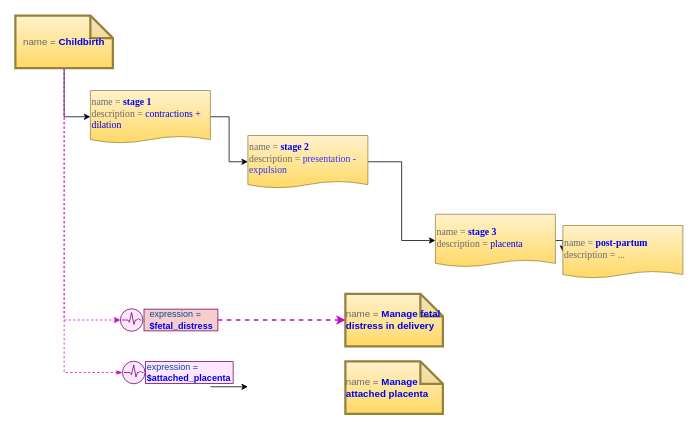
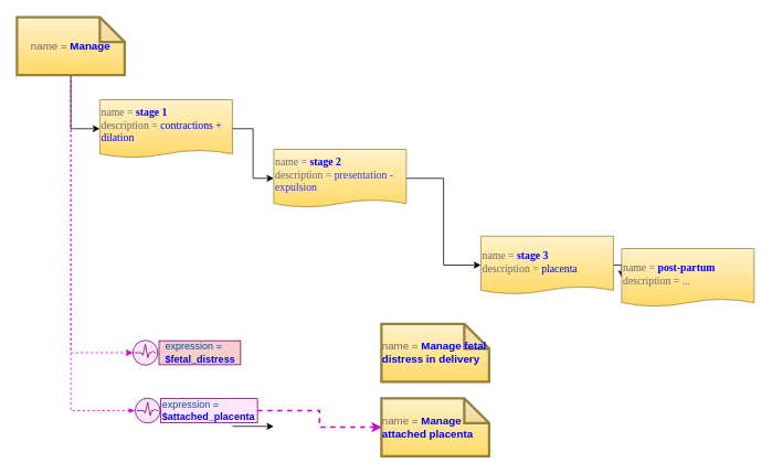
- <mxCell id="8" value="&lt;div style=&quot;text-align: left&quot;&gt;&lt;font color=&quot;#696969&quot;&gt;name = &lt;/font&gt;&lt;font color=&quot;#0000f0&quot;&gt;&lt;b&gt;Childbirth&lt;/b&gt;&lt;/font&gt;&lt;/div&gt;" style="shape=note;whiteSpace=wrap;html=1;backgroundOutline=1;darkOpacity=0.05;fontSize=13;fillColor=#fff2cc;strokeColor=#96803C;gradientColor=#ffd966;fontColor=#0000CC;spacingTop=0;strokeWidth=3;" vertex="1" parent="1"><mxGeometry x="20" y="20" width="130" height="70" as="geometry" /></mxCell>
+ <mxCell id="8" value="&lt;div style=&quot;text-align: left&quot;&gt;&lt;font color=&quot;#696969&quot;&gt;name = &lt;/font&gt;&lt;font color=&quot;#0000f0&quot;&gt;&lt;b&gt;Manage&lt;/b&gt;&lt;/font&gt;&lt;/div&gt;" style="shape=note;whiteSpace=wrap;html=1;backgroundOutline=1;darkOpacity=0.05;fontSize=13;fillColor=#fff2cc;strokeColor=#96803C;gradientColor=#ffd966;fontColor=#0000CC;spacingTop=0;strokeWidth=3;" vertex="1" parent="1"><mxGeometry x="20" y="20" width="130" height="70" as="geometry" /></mxCell>
- <mxCell id="24" style="edgeStyle=orthogonalEdgeStyle;rounded=0;orthogonalLoop=1;jettySize=auto;html=1;exitX=1;exitY=0.5;exitDx=0;exitDy=0;entryX=0;entryY=0.5;entryDx=0;entryDy=0;entryPerimeter=0;strokeWidth=2;dashed=1;strokeColor=#CC00CC;" edge="1" parent="1" source="16" target="22"><mxGeometry relative="1" as="geometry" /></mxCell>
+ <mxCell id="25" style="edgeStyle=orthogonalEdgeStyle;rounded=0;orthogonalLoop=1;jettySize=auto;html=1;exitX=1;exitY=0.5;exitDx=0;exitDy=0;entryX=0;entryY=0.5;entryDx=0;entryDy=0;entryPerimeter=0;strokeWidth=2;dashed=1;strokeColor=#CC00CC;" edge="1" parent="1" source="21" target="23"><mxGeometry relative="1" as="geometry"><mxPoint x="300" y="436" as="sourcePoint" /><mxPoint x="470" y="436" as="targetPoint" /></mxGeometry></mxCell>
